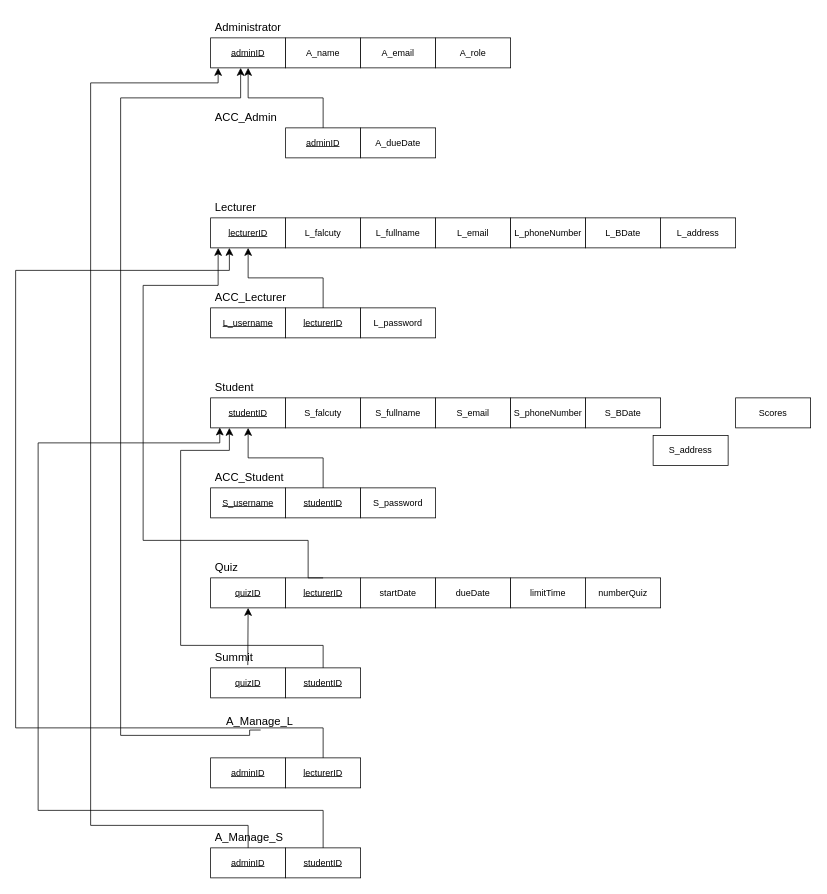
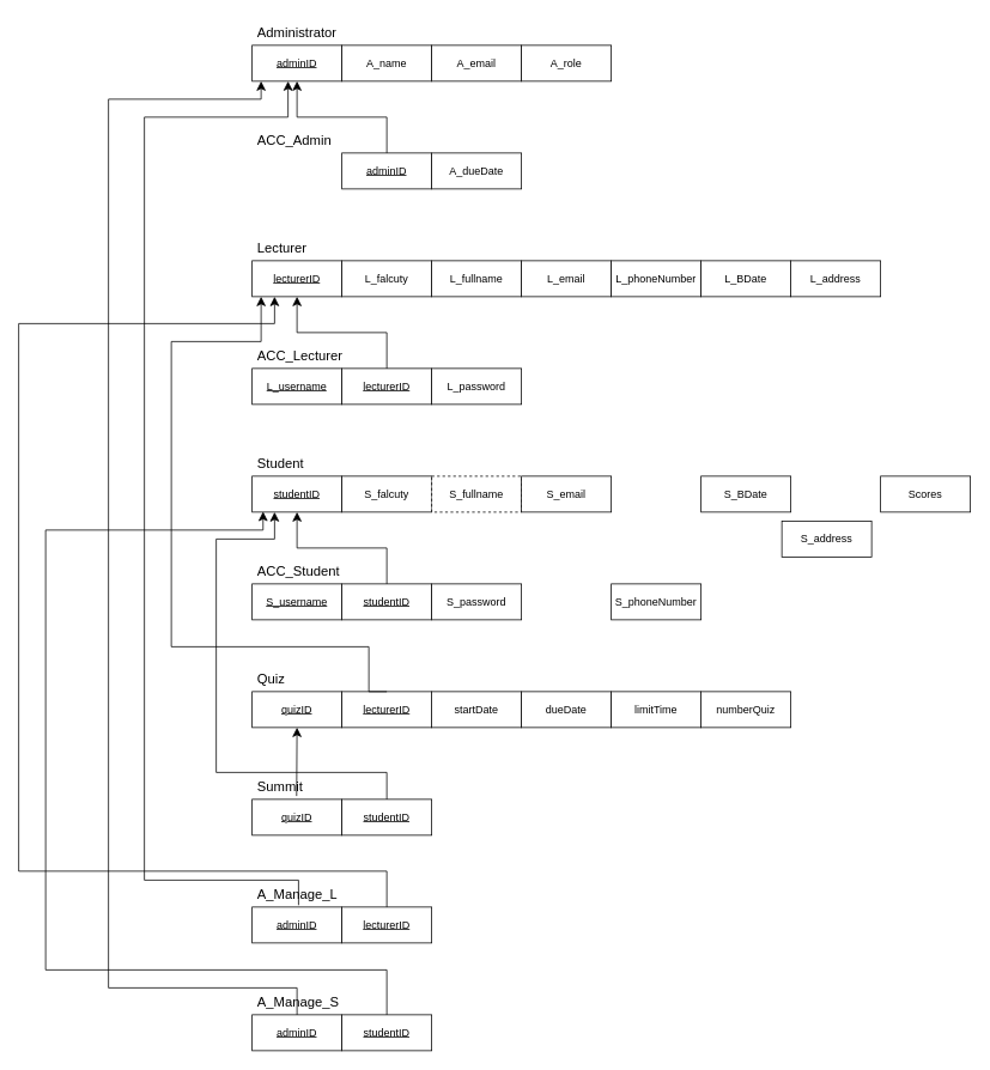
- <mxCell id="24" value="S_fullname" style="whiteSpace=wrap;html=1;align=center;" vertex="1" parent="1"><mxGeometry x="480" y="530" width="100" height="40" as="geometry" /></mxCell>
+ <mxCell id="24" value="S_fullname" style="whiteSpace=wrap;html=1;align=center;dashed=1;" vertex="1" parent="1"><mxGeometry x="480" y="530" width="100" height="40" as="geometry" /></mxCell>
- <mxCell id="28" value="S_phoneNumber" style="whiteSpace=wrap;html=1;align=center;" vertex="1" parent="1"><mxGeometry x="680" y="530" width="100" height="40" as="geometry" /></mxCell>
+ <mxCell id="28" value="S_phoneNumber" style="whiteSpace=wrap;html=1;align=center;" vertex="1" parent="1"><mxGeometry x="680" y="650" width="100" height="40" as="geometry" /></mxCell>
- <mxCell id="47" value="&lt;font style=&quot;font-size: 15px;&quot;&gt;A_Manage_L&lt;/font&gt;" style="text;strokeColor=none;fillColor=none;spacingLeft=4;spacingRight=4;overflow=hidden;rotatable=0;points=[[0,0.5],[1,0.5]];portConstraint=eastwest;fontSize=12;whiteSpace=wrap;html=1;" vertex="1" parent="1"><mxGeometry x="295" y="945" width="120" height="30" as="geometry" /></mxCell>
+ <mxCell id="47" value="&lt;font style=&quot;font-size: 15px;&quot;&gt;A_Manage_L&lt;/font&gt;" style="text;strokeColor=none;fillColor=none;spacingLeft=4;spacingRight=4;overflow=hidden;rotatable=0;points=[[0,0.5],[1,0.5]];portConstraint=eastwest;fontSize=12;whiteSpace=wrap;html=1;" vertex="1" parent="1"><mxGeometry x="280" y="980" width="120" height="30" as="geometry" /></mxCell>
